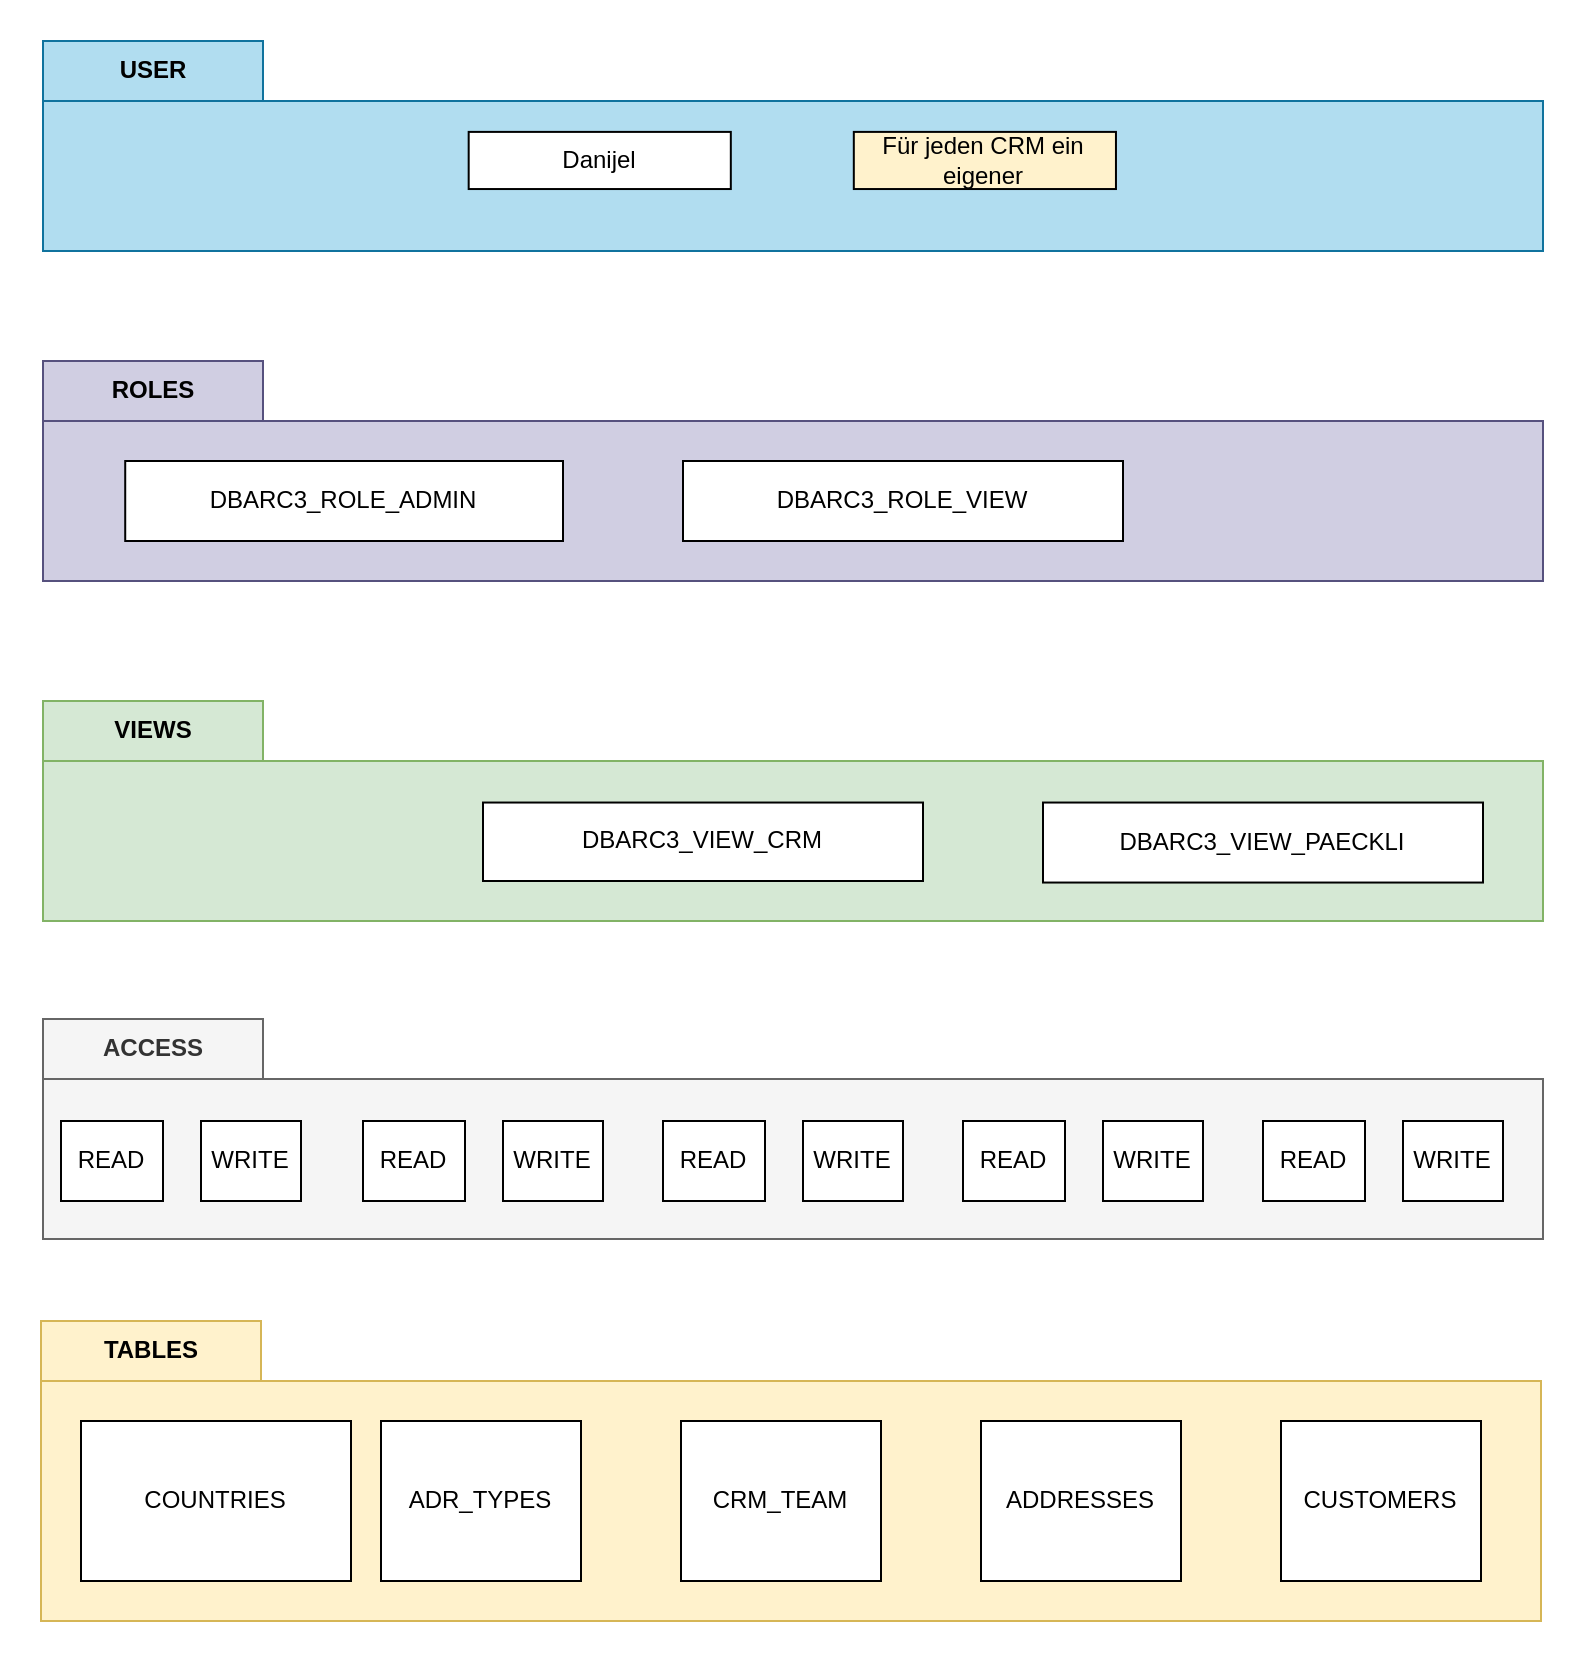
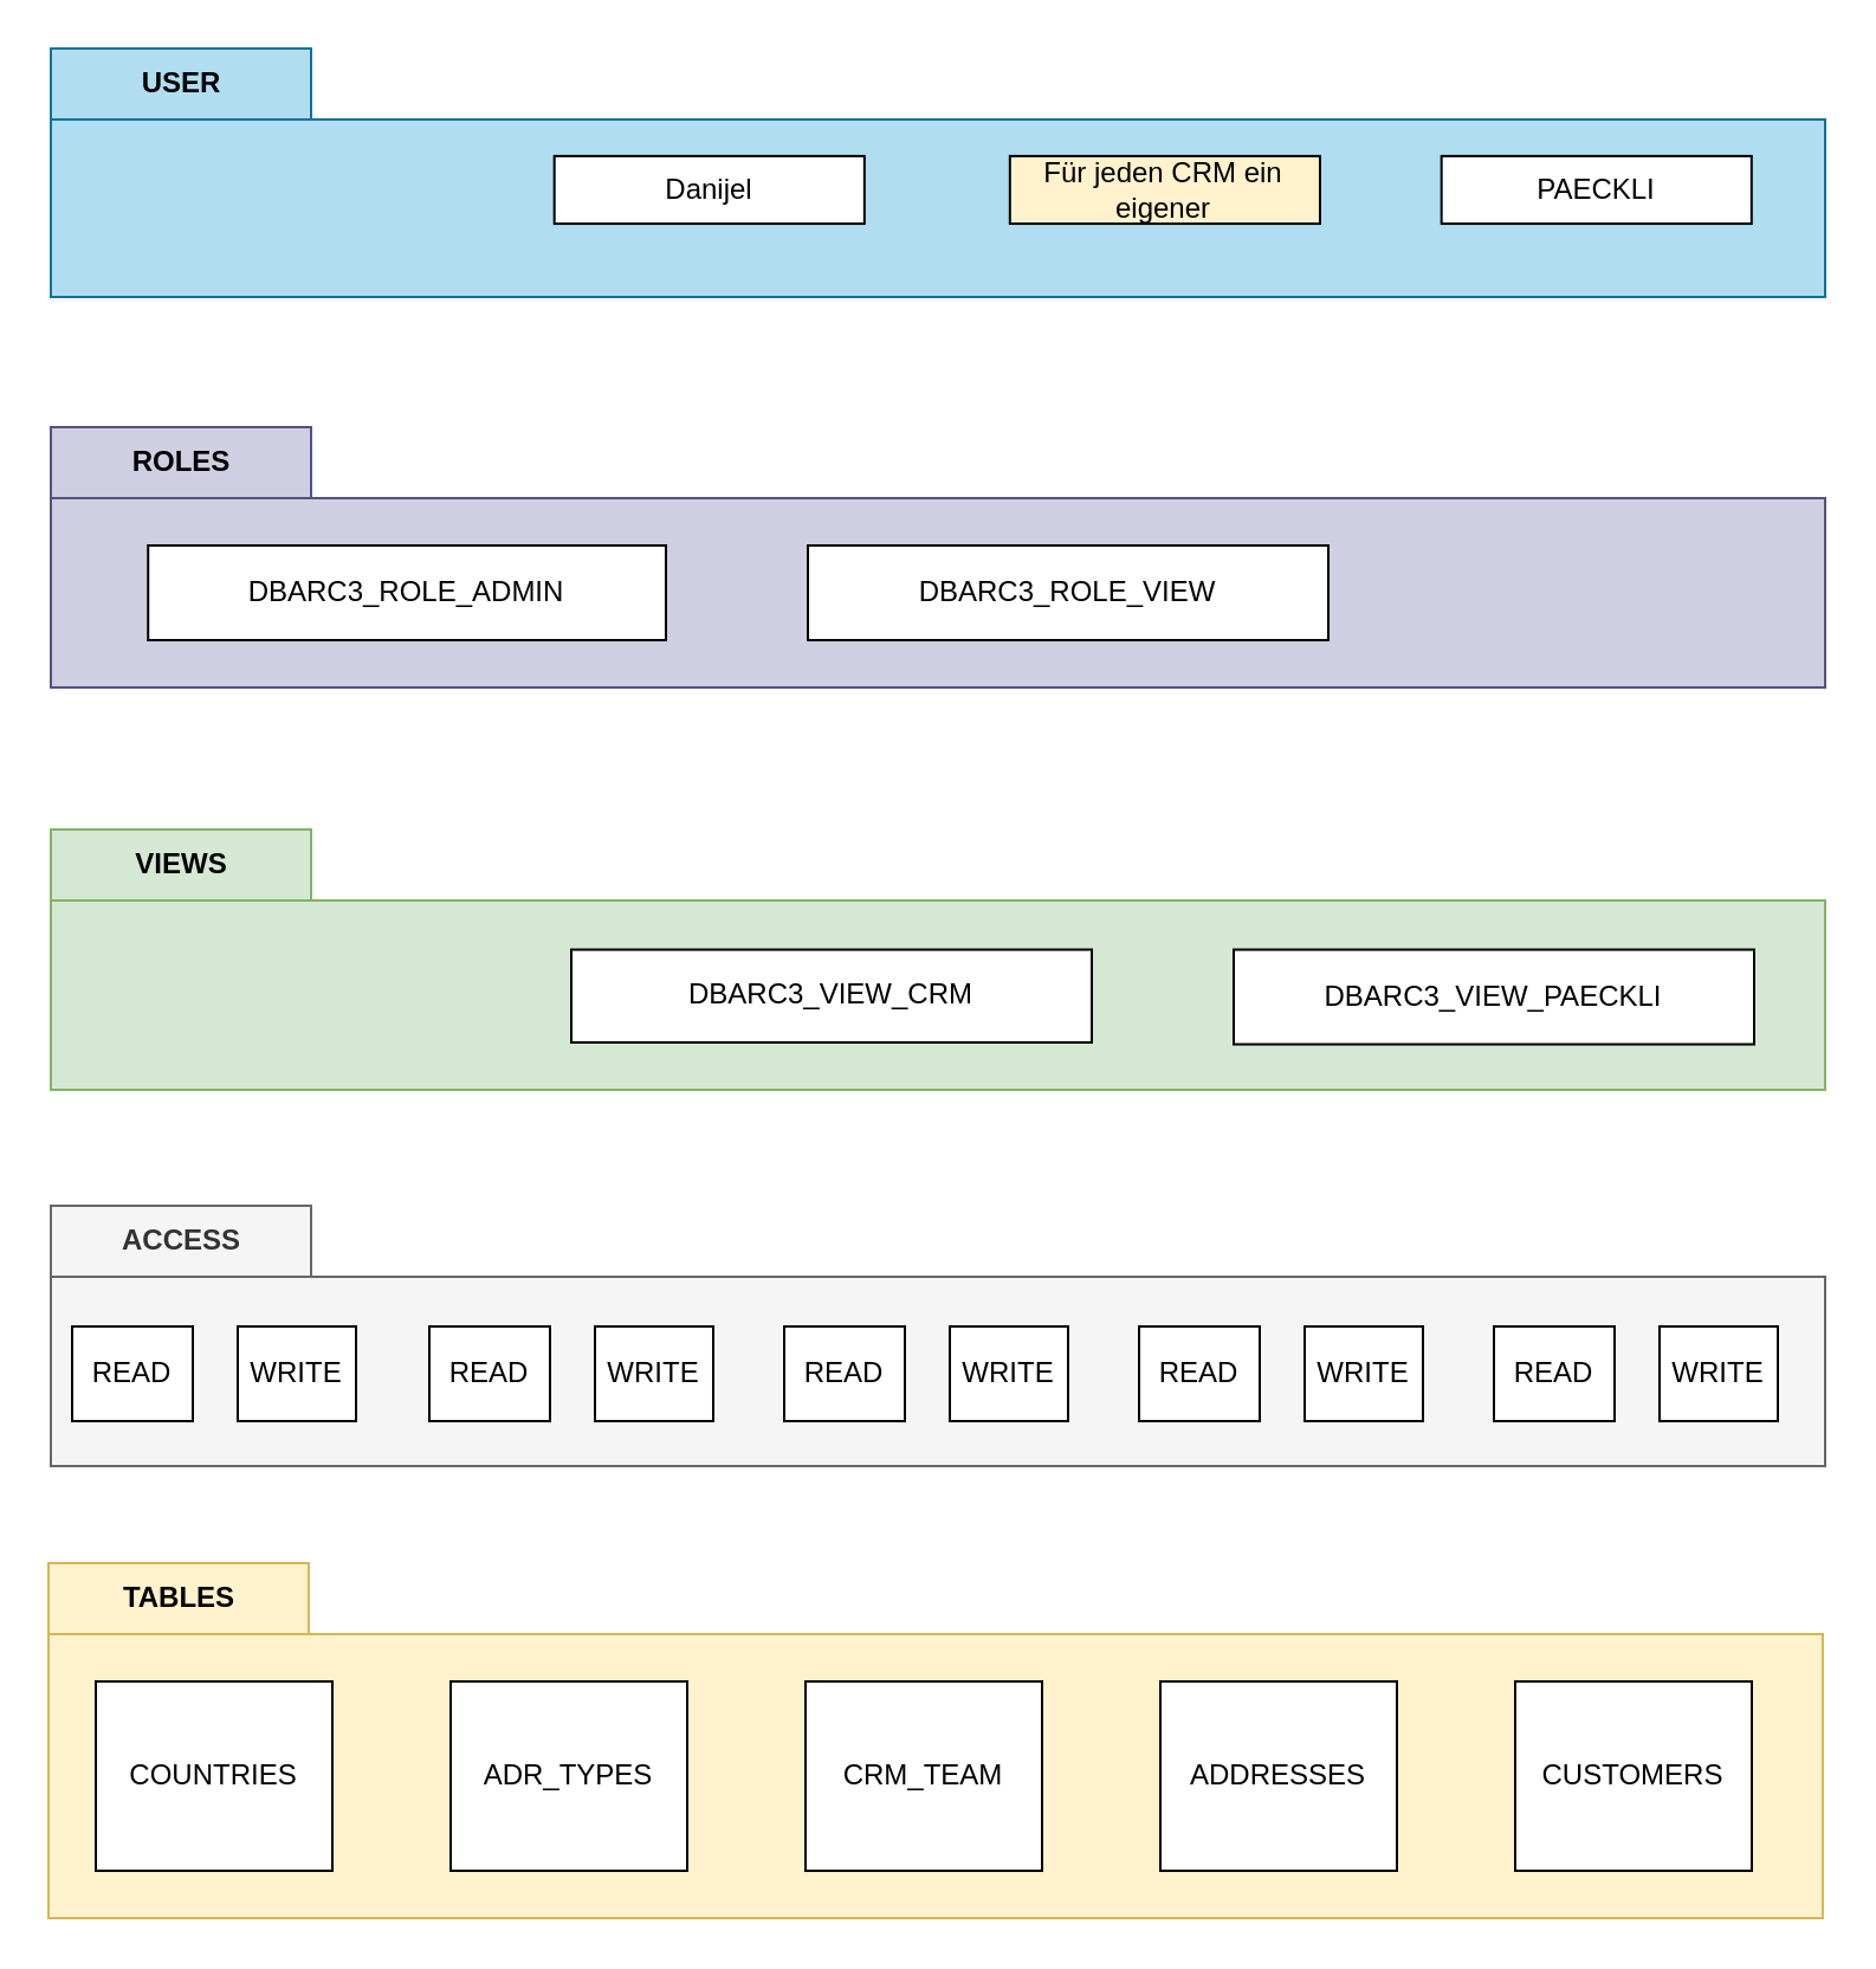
+ <mxCell id="6" value="PAECKLI" style="rounded=0;whiteSpace=wrap;html=1;" parent="2" vertex="1"><mxGeometry x="587.835" y="45.451" width="131.073" height="28.571" as="geometry" /></mxCell>
- <mxCell id="20" value="COUNTRIES" style="rounded=0;whiteSpace=wrap;html=1;container=0;" parent="15" vertex="1"><mxGeometry x="20" y="50" width="135" height="80" as="geometry" /></mxCell>
+ <mxCell id="20" value="COUNTRIES" style="rounded=0;whiteSpace=wrap;html=1;container=0;" parent="15" vertex="1"><mxGeometry x="20" y="50" width="100" height="80" as="geometry" /></mxCell>
